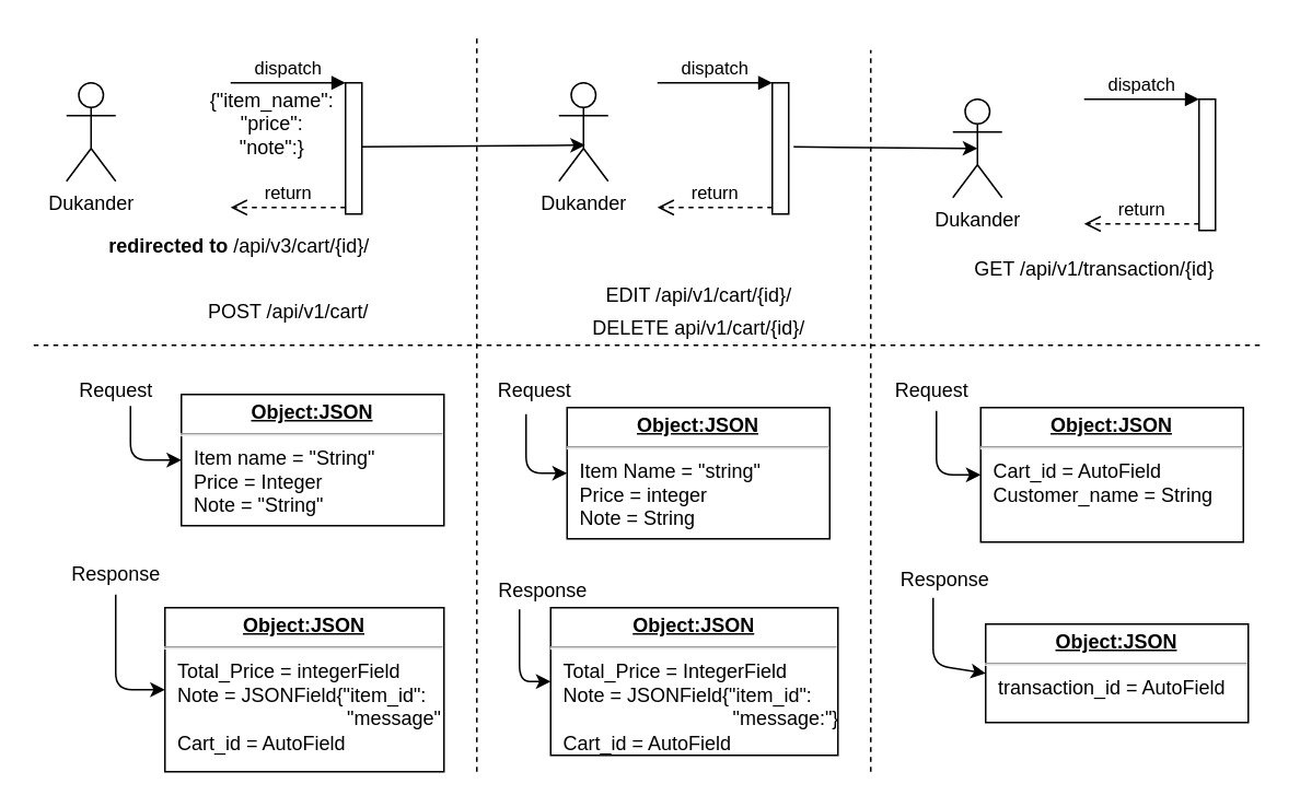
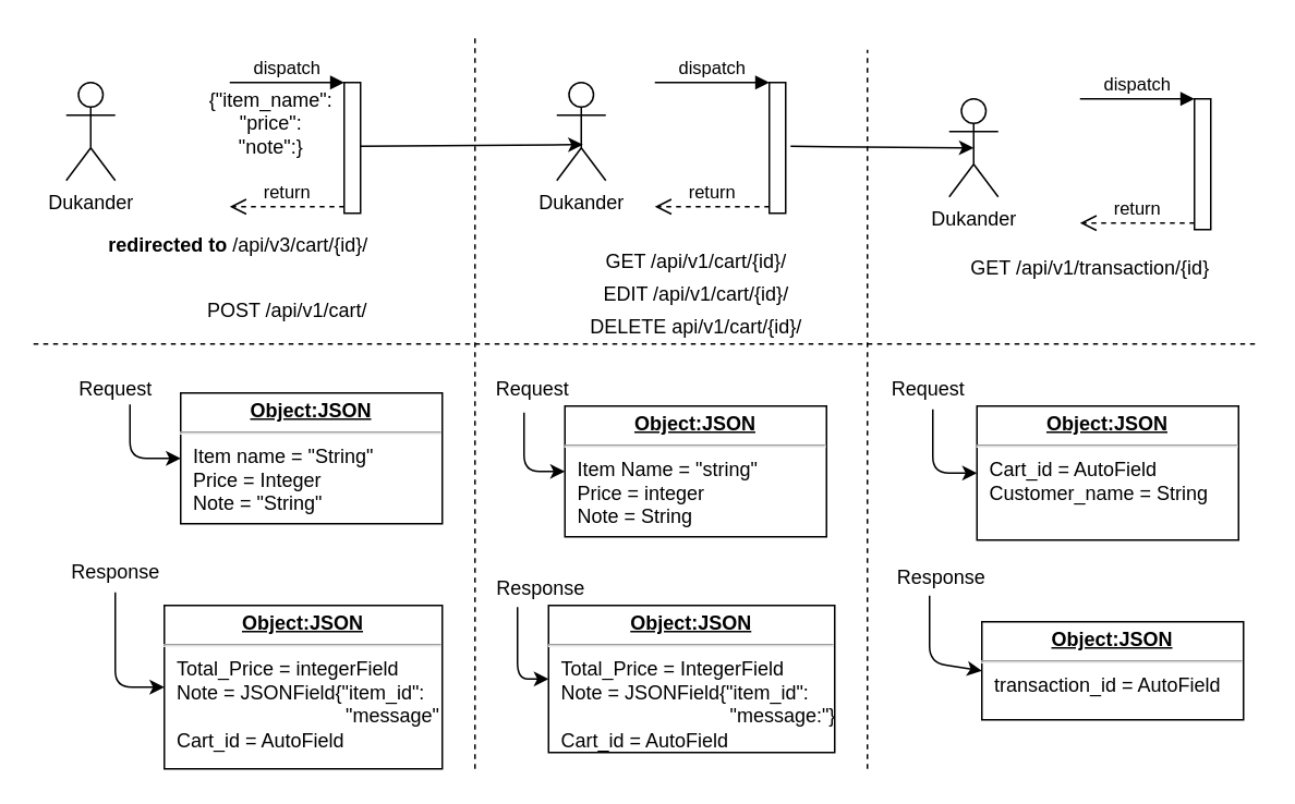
+ <mxCell id="18" value="GET /api/v1/cart/{id}/" style="text;html=1;align=center;verticalAlign=middle;resizable=0;points=[];autosize=1;" vertex="1" parent="1"><mxGeometry x="360" y="150" width="130" height="20" as="geometry" /></mxCell>
